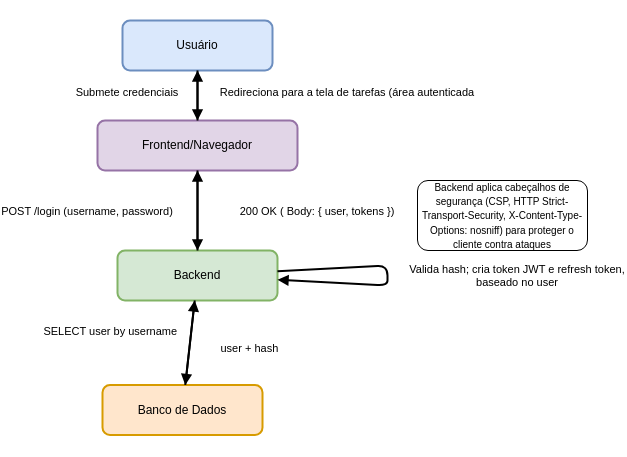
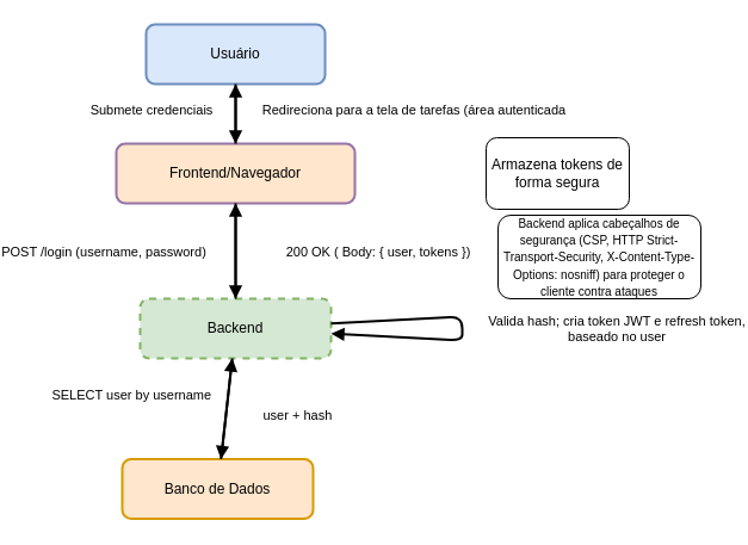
- <mxCell id="3" value="Frontend/Navegador" style="rounded=1;whiteSpace=wrap;html=1;strokeWidth=2;fillColor=#e1d5e7;strokeColor=#9673a6;" parent="1" vertex="1"><mxGeometry x="20" y="120" width="200" height="50" as="geometry" /></mxCell>
+ <mxCell id="3" value="Frontend/Navegador" style="rounded=1;whiteSpace=wrap;html=1;strokeWidth=2;fillColor=#ffe6cc;strokeColor=#9673a6;" parent="1" vertex="1"><mxGeometry x="20" y="120" width="200" height="50" as="geometry" /></mxCell>
+ <mxCell id="13" value="Armazena tokens de forma segura" style="rounded=1;whiteSpace=wrap;html=1;" vertex="1" parent="1"><mxGeometry x="330" y="115" width="120" height="60" as="geometry" /></mxCell>
- <mxCell id="4" value="Backend" style="rounded=1;whiteSpace=wrap;html=1;strokeWidth=2;fillColor=#d5e8d4;strokeColor=#82b366;" parent="1" vertex="1"><mxGeometry x="40" y="250" width="160" height="50" as="geometry" /></mxCell>
+ <mxCell id="4" value="Backend" style="rounded=1;whiteSpace=wrap;html=1;strokeWidth=2;fillColor=#d5e8d4;strokeColor=#82b366;dashed=1;" parent="1" vertex="1"><mxGeometry x="40" y="250" width="160" height="50" as="geometry" /></mxCell>
